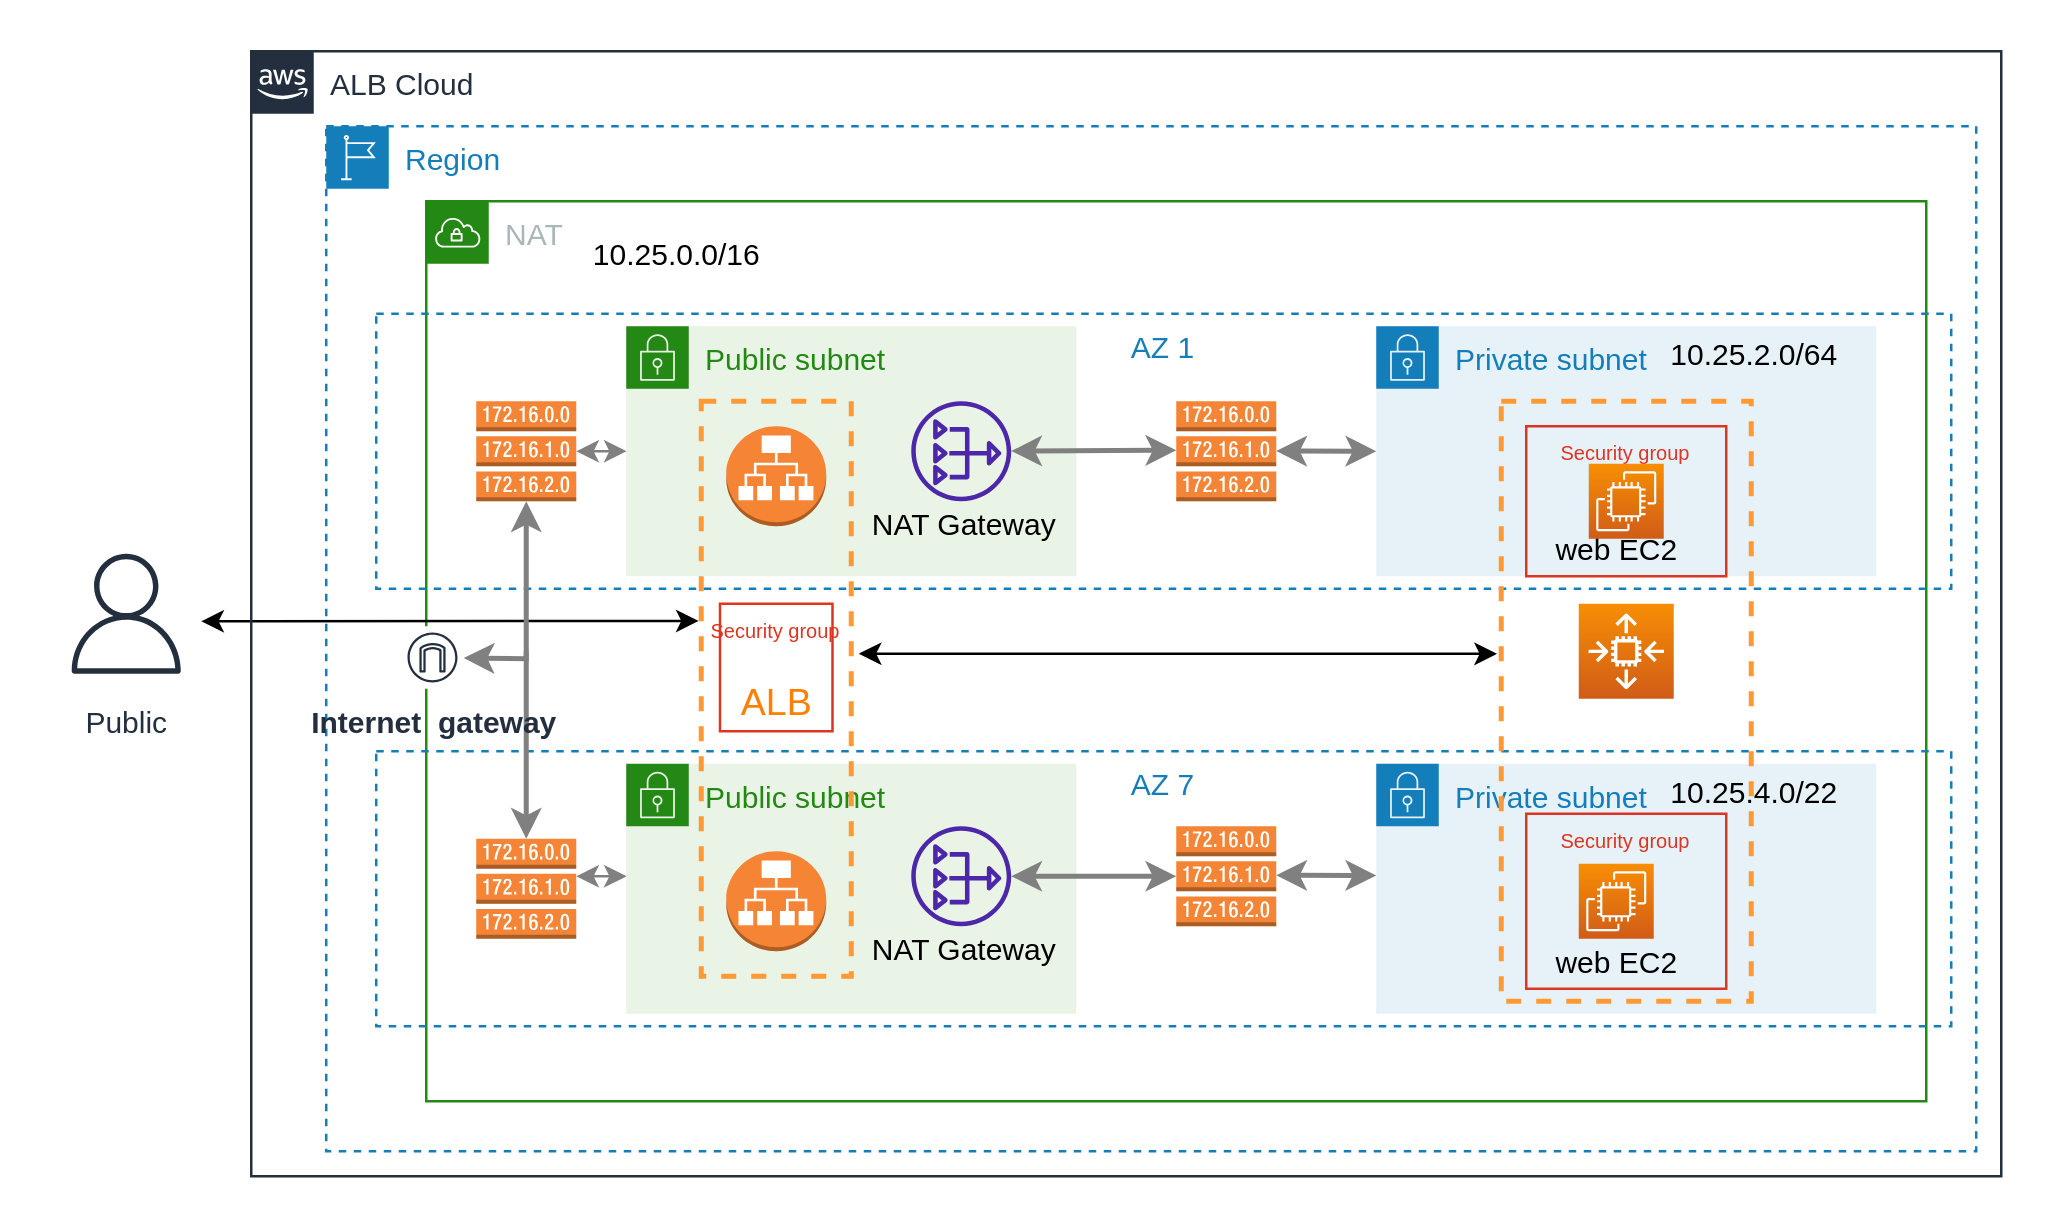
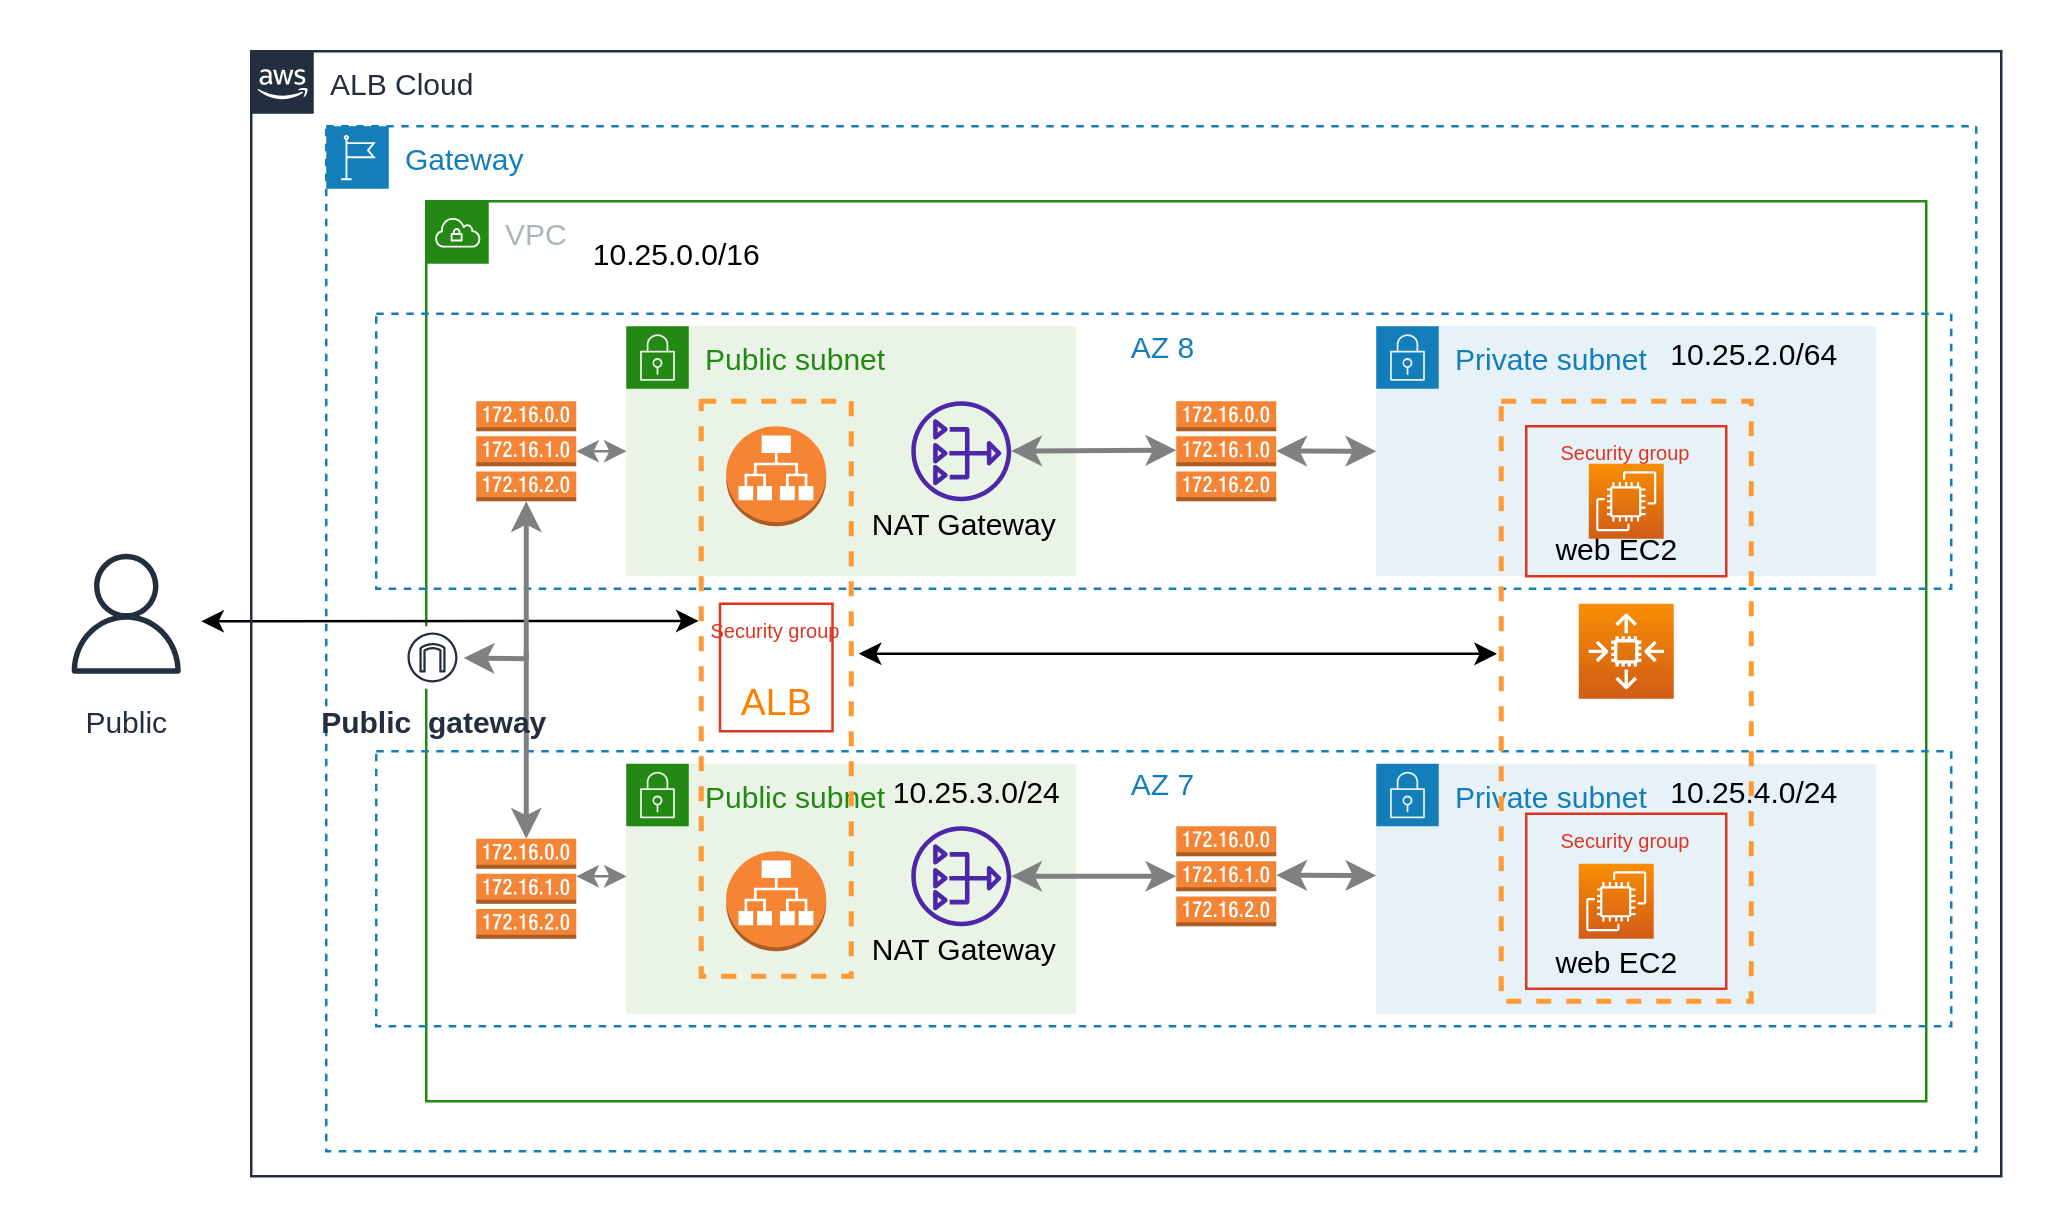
- <mxCell id="2" value="Region" style="points=[[0,0],[0.25,0],[0.5,0],[0.75,0],[1,0],[1,0.25],[1,0.5],[1,0.75],[1,1],[0.75,1],[0.5,1],[0.25,1],[0,1],[0,0.75],[0,0.5],[0,0.25]];outlineConnect=0;gradientColor=none;html=1;whiteSpace=wrap;fontSize=12;fontStyle=0;container=1;pointerEvents=0;collapsible=0;recursiveResize=0;shape=mxgraph.aws4.group;grIcon=mxgraph.aws4.group_region;strokeColor=#147EBA;fillColor=none;verticalAlign=top;align=left;spacingLeft=30;fontColor=#147EBA;dashed=1;" vertex="1" parent="1"><mxGeometry x="130" y="50" width="660" height="410" as="geometry" /></mxCell>
+ <mxCell id="2" value="Gateway" style="points=[[0,0],[0.25,0],[0.5,0],[0.75,0],[1,0],[1,0.25],[1,0.5],[1,0.75],[1,1],[0.75,1],[0.5,1],[0.25,1],[0,1],[0,0.75],[0,0.5],[0,0.25]];outlineConnect=0;gradientColor=none;html=1;whiteSpace=wrap;fontSize=12;fontStyle=0;container=1;pointerEvents=0;collapsible=0;recursiveResize=0;shape=mxgraph.aws4.group;grIcon=mxgraph.aws4.group_region;strokeColor=#147EBA;fillColor=none;verticalAlign=top;align=left;spacingLeft=30;fontColor=#147EBA;dashed=1;" vertex="1" parent="1"><mxGeometry x="130" y="50" width="660" height="410" as="geometry" /></mxCell>
- <mxCell id="8" value="NAT" style="points=[[0,0],[0.25,0],[0.5,0],[0.75,0],[1,0],[1,0.25],[1,0.5],[1,0.75],[1,1],[0.75,1],[0.5,1],[0.25,1],[0,1],[0,0.75],[0,0.5],[0,0.25]];outlineConnect=0;gradientColor=none;html=1;whiteSpace=wrap;fontSize=12;fontStyle=0;container=1;pointerEvents=0;collapsible=0;recursiveResize=0;shape=mxgraph.aws4.group;grIcon=mxgraph.aws4.group_vpc;strokeColor=#248814;fillColor=none;verticalAlign=top;align=left;spacingLeft=30;fontColor=#AAB7B8;dashed=0;" vertex="1" parent="1"><mxGeometry x="170" y="80" width="600" height="360" as="geometry" /></mxCell>
+ <mxCell id="8" value="VPC" style="points=[[0,0],[0.25,0],[0.5,0],[0.75,0],[1,0],[1,0.25],[1,0.5],[1,0.75],[1,1],[0.75,1],[0.5,1],[0.25,1],[0,1],[0,0.75],[0,0.5],[0,0.25]];outlineConnect=0;gradientColor=none;html=1;whiteSpace=wrap;fontSize=12;fontStyle=0;container=1;pointerEvents=0;collapsible=0;recursiveResize=0;shape=mxgraph.aws4.group;grIcon=mxgraph.aws4.group_vpc;strokeColor=#248814;fillColor=none;verticalAlign=top;align=left;spacingLeft=30;fontColor=#AAB7B8;dashed=0;" vertex="1" parent="1"><mxGeometry x="170" y="80" width="600" height="360" as="geometry" /></mxCell>
- <mxCell id="9" value="AZ 1" style="fillColor=none;strokeColor=#147EBA;dashed=1;verticalAlign=top;fontStyle=0;fontColor=#147EBA;" vertex="1" parent="8"><mxGeometry x="-20" y="45" width="630" height="110" as="geometry" /></mxCell>
+ <mxCell id="9" value="AZ 8" style="fillColor=none;strokeColor=#147EBA;dashed=1;verticalAlign=top;fontStyle=0;fontColor=#147EBA;" vertex="1" parent="8"><mxGeometry x="-20" y="45" width="630" height="110" as="geometry" /></mxCell>
- <mxCell id="47" value="&lt;b&gt;Internet&amp;nbsp; gateway&lt;/b&gt;" style="sketch=0;outlineConnect=0;fontColor=#232F3E;gradientColor=none;strokeColor=#232F3E;fillColor=#ffffff;dashed=0;verticalLabelPosition=bottom;verticalAlign=top;align=center;html=1;fontSize=12;fontStyle=0;aspect=fixed;shape=mxgraph.aws4.resourceIcon;resIcon=mxgraph.aws4.internet_gateway;" vertex="1" parent="41"><mxGeometry x="60" y="230" width="25" height="25" as="geometry" /></mxCell>
+ <mxCell id="47" value="&lt;b&gt;Public&amp;nbsp; gateway&lt;/b&gt;" style="sketch=0;outlineConnect=0;fontColor=#232F3E;gradientColor=none;strokeColor=#232F3E;fillColor=#ffffff;dashed=0;verticalLabelPosition=bottom;verticalAlign=top;align=center;html=1;fontSize=12;fontStyle=0;aspect=fixed;shape=mxgraph.aws4.resourceIcon;resIcon=mxgraph.aws4.internet_gateway;" vertex="1" parent="41"><mxGeometry x="60" y="230" width="25" height="25" as="geometry" /></mxCell>
+ <mxCell id="25" value="&lt;span style=&quot;color: rgb(0 , 0 , 0) ; font-size: 12px&quot;&gt;10.25.3.0/24&lt;/span&gt;" style="text;html=1;resizable=0;autosize=1;align=center;verticalAlign=middle;points=[];fillColor=none;strokeColor=none;rounded=0;fontSize=15;fontColor=#FF8000;" vertex="1" parent="8"><mxGeometry x="180" y="225" width="80" height="20" as="geometry" /></mxCell>
- <mxCell id="26" value="&lt;span style=&quot;color: rgb(0 , 0 , 0) ; font-size: 12px&quot;&gt;10.25.4.0/22&lt;/span&gt;" style="text;html=1;resizable=0;autosize=1;align=center;verticalAlign=middle;points=[];fillColor=none;strokeColor=none;rounded=0;fontSize=15;fontColor=#FF8000;" vertex="1" parent="8"><mxGeometry x="491" y="225" width="80" height="20" as="geometry" /></mxCell>
+ <mxCell id="26" value="&lt;span style=&quot;color: rgb(0 , 0 , 0) ; font-size: 12px&quot;&gt;10.25.4.0/24&lt;/span&gt;" style="text;html=1;resizable=0;autosize=1;align=center;verticalAlign=middle;points=[];fillColor=none;strokeColor=none;rounded=0;fontSize=15;fontColor=#FF8000;" vertex="1" parent="8"><mxGeometry x="491" y="225" width="80" height="20" as="geometry" /></mxCell>
